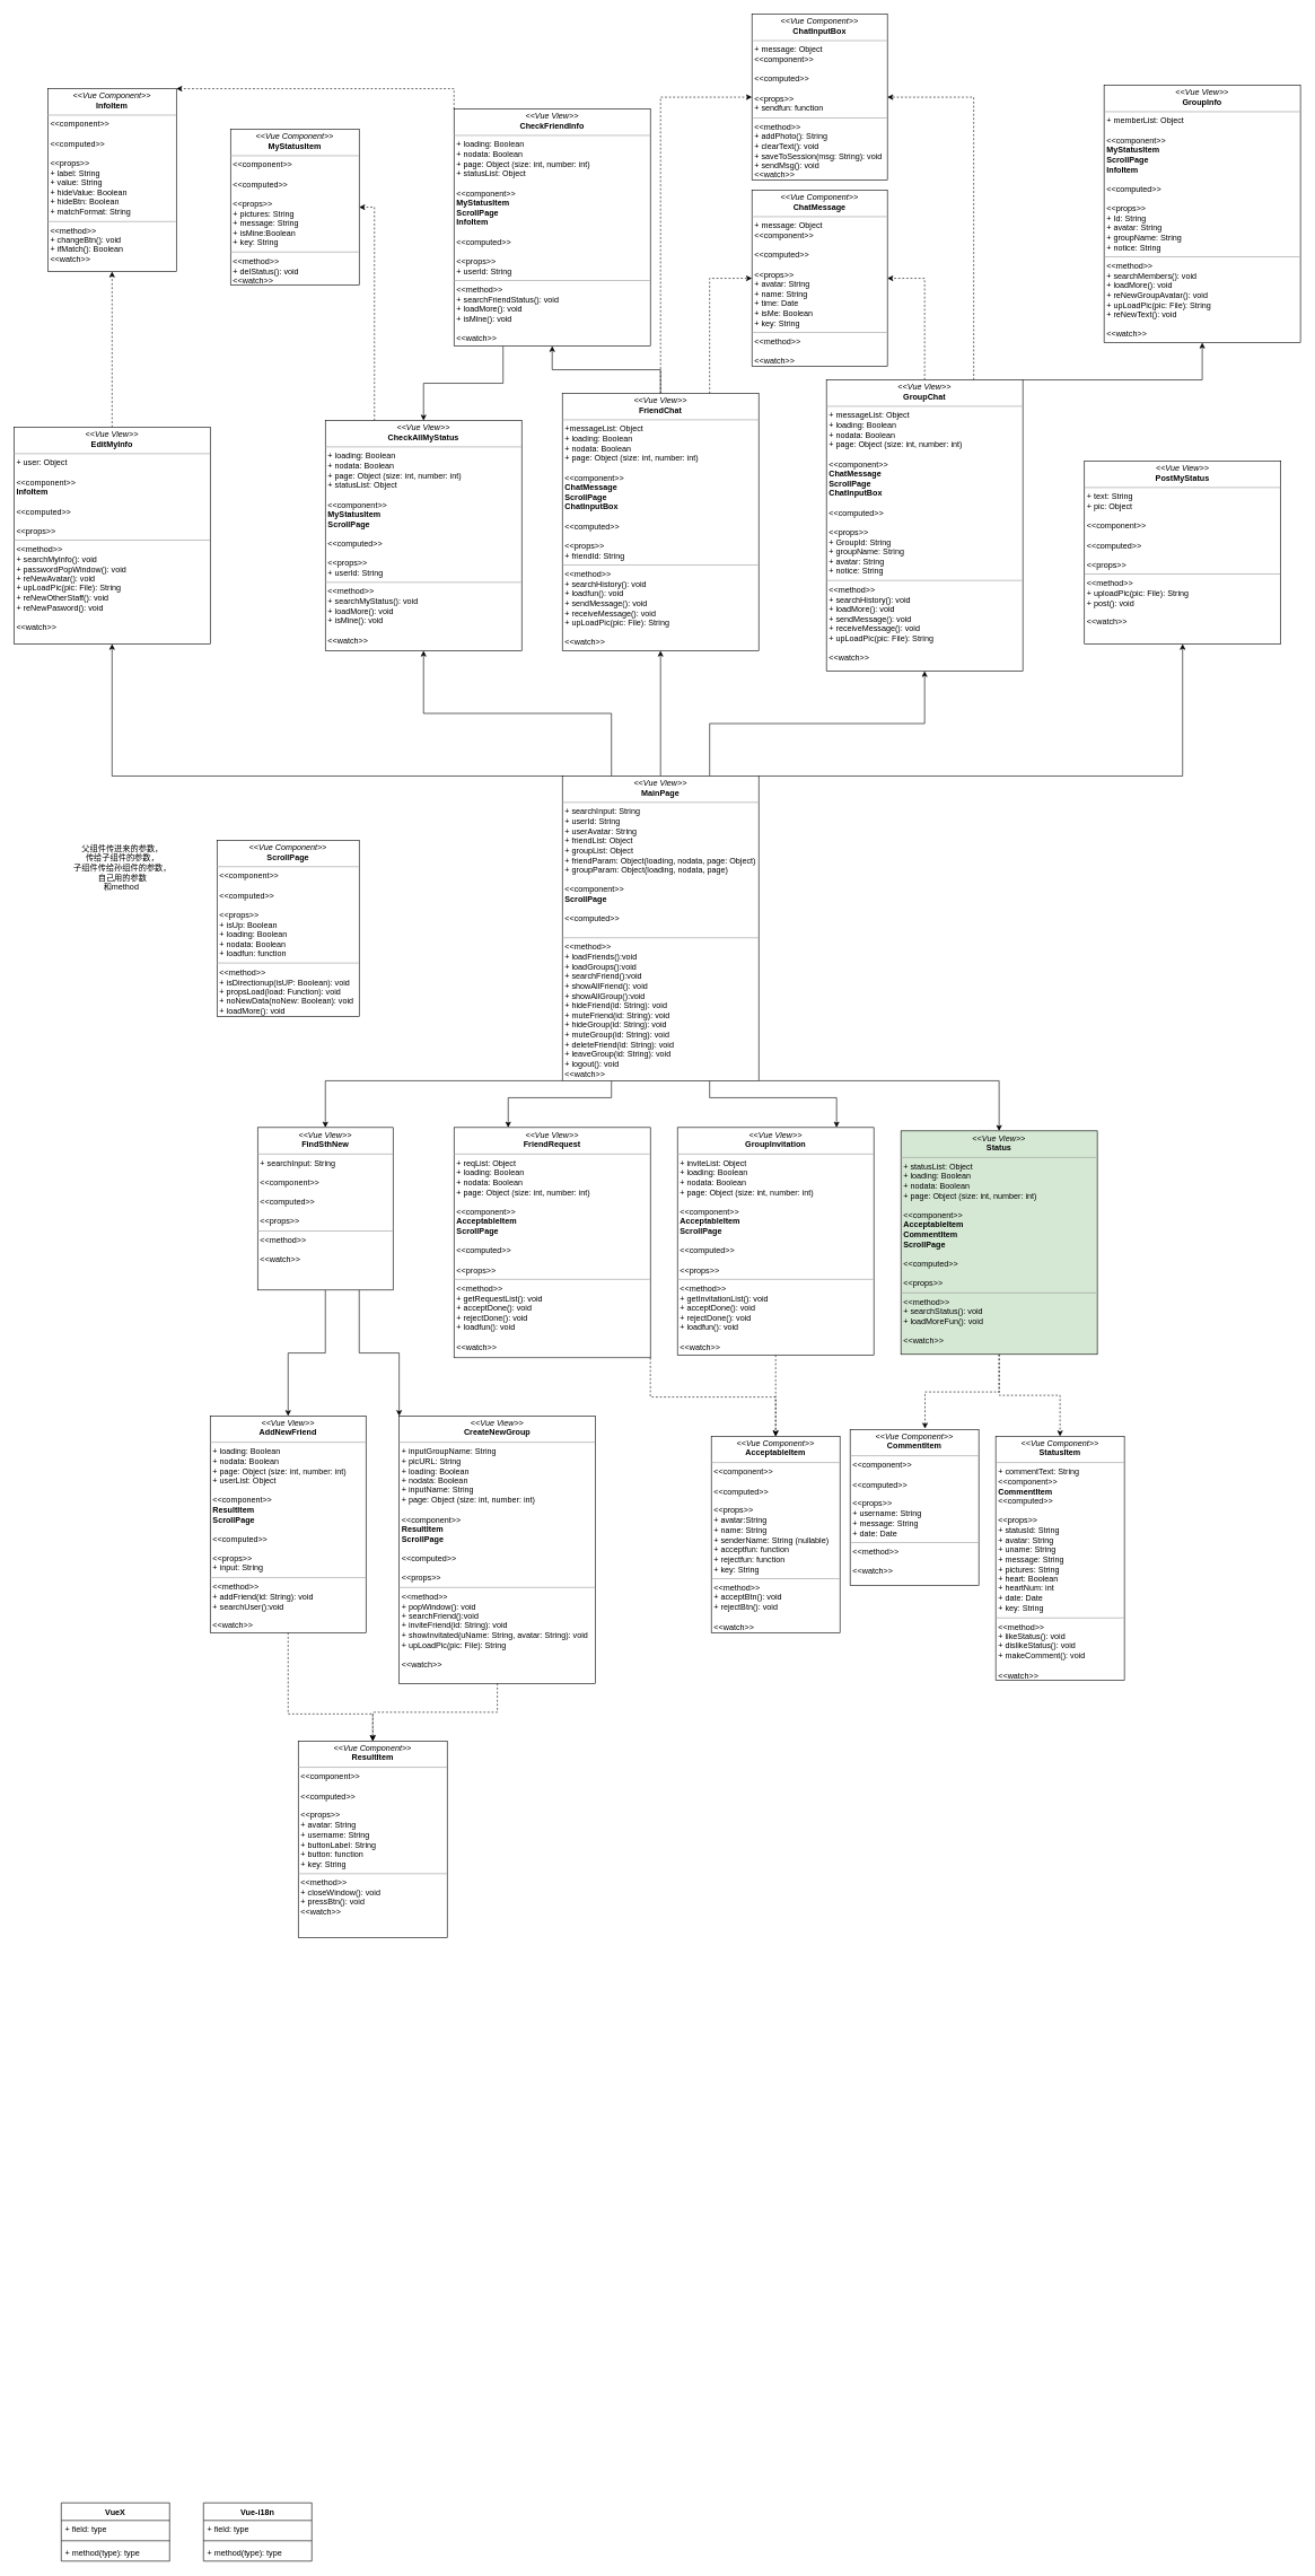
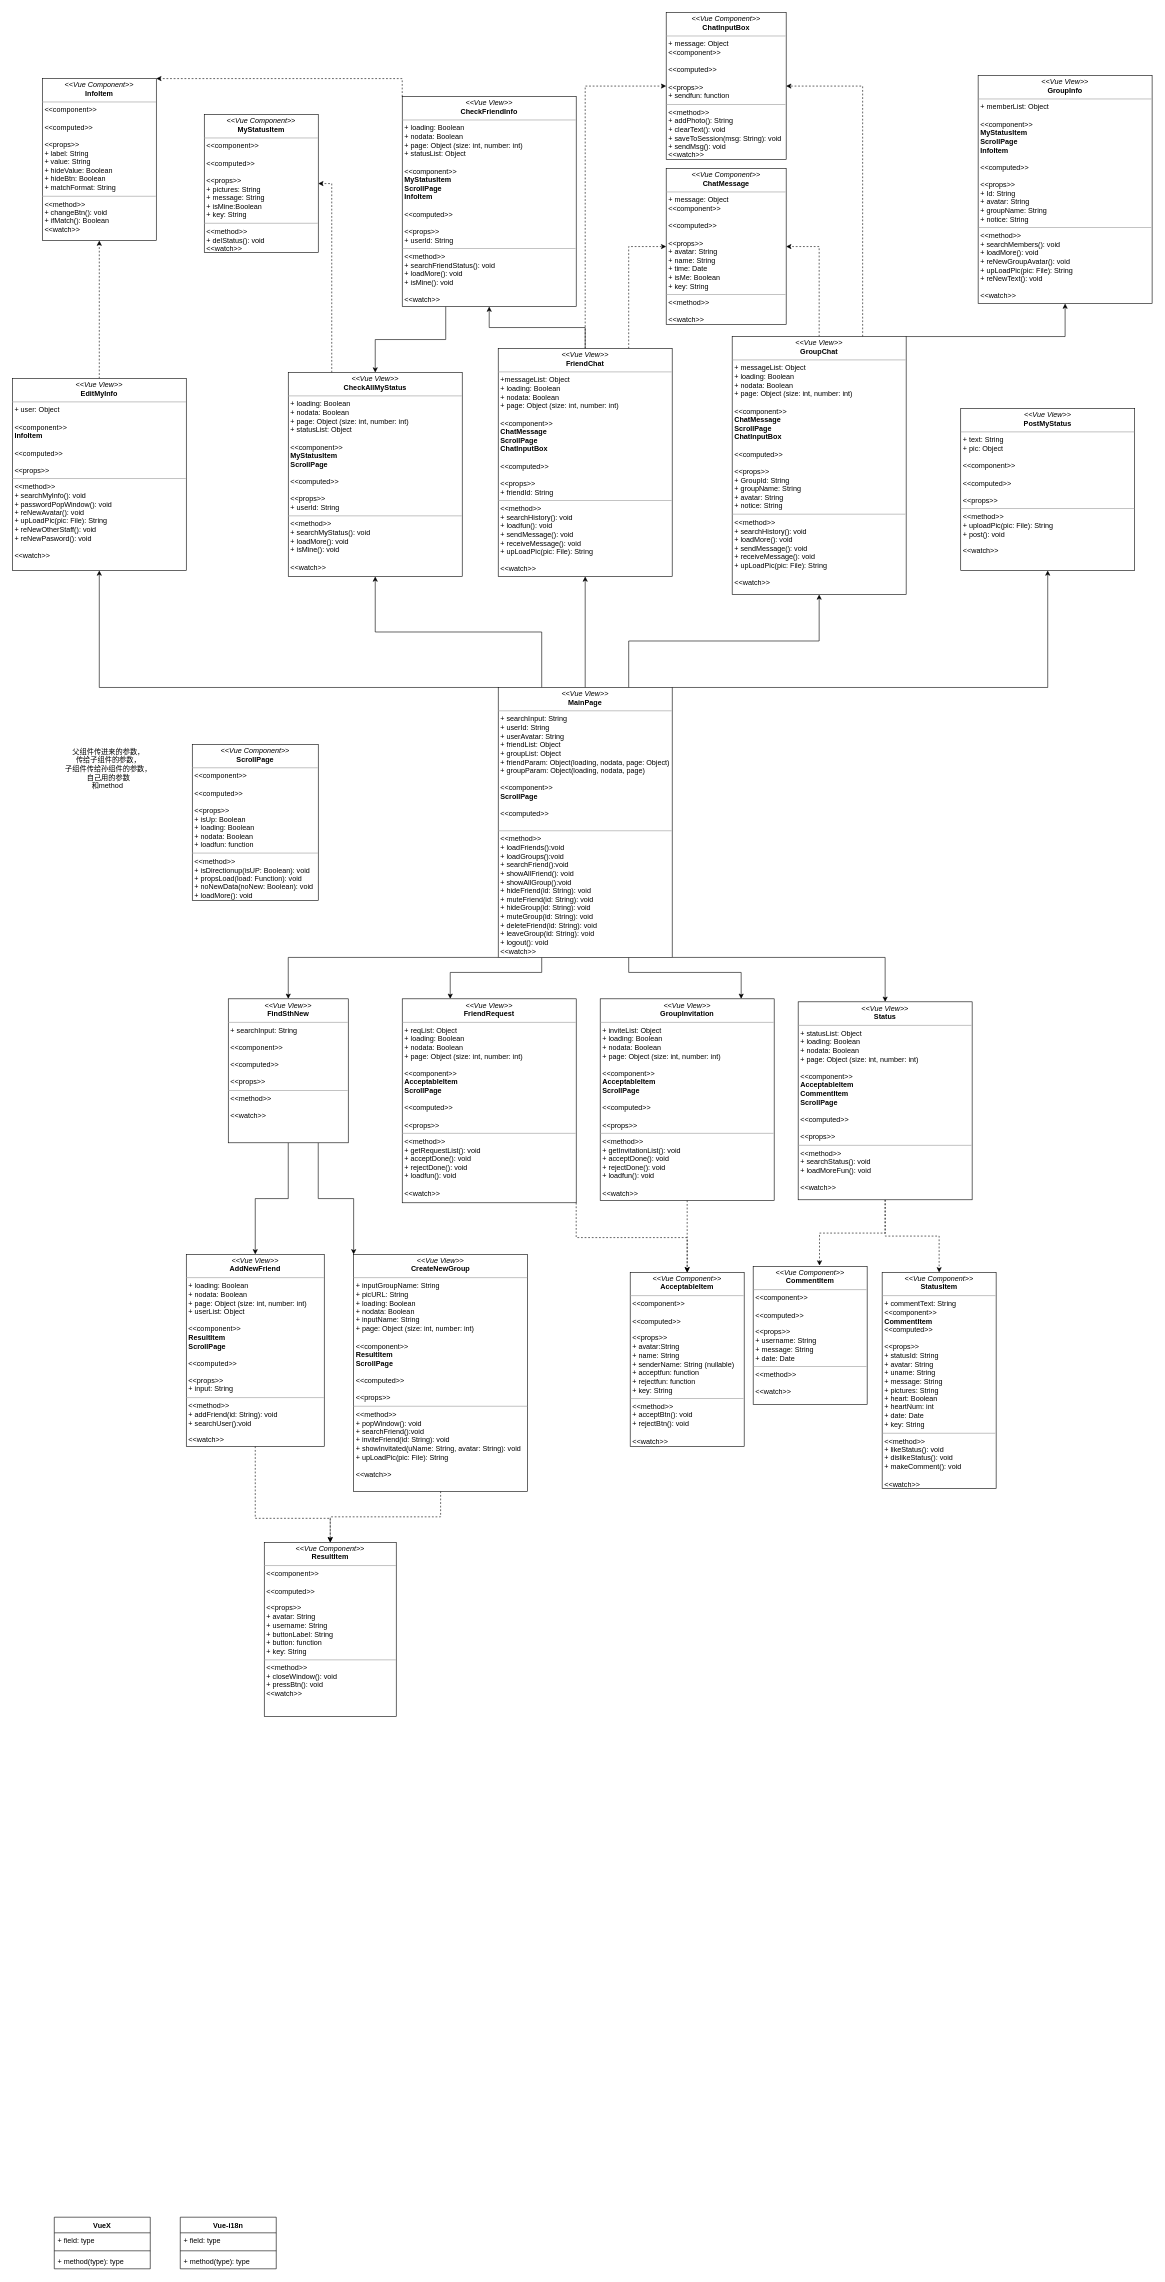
- <mxCell id="35" value="&lt;p style=&quot;margin:0px;margin-top:4px;text-align:center;&quot;&gt;&lt;i&gt;&amp;lt;&amp;lt;Vue View&amp;gt;&amp;gt;&lt;/i&gt;&lt;br&gt;&lt;span style=&quot;font-weight: 700;&quot;&gt;Status&lt;/span&gt;&lt;br&gt;&lt;/p&gt;&lt;hr size=&quot;1&quot;&gt;&lt;p style=&quot;margin: 0px 0px 0px 4px;&quot;&gt;&lt;span style=&quot;background-color: initial;&quot;&gt;+ statusList: Object&lt;/span&gt;&lt;/p&gt;&lt;p style=&quot;margin: 0px 0px 0px 4px;&quot;&gt;+ loading: Boolean&lt;/p&gt;&lt;p style=&quot;margin: 0px 0px 0px 4px;&quot;&gt;+ nodata: Boolean&lt;/p&gt;&lt;p style=&quot;margin: 0px 0px 0px 4px;&quot;&gt;+ page: Object (size: int, number: int)&lt;span style=&quot;background-color: initial;&quot;&gt;&lt;br&gt;&lt;/span&gt;&lt;/p&gt;&lt;p style=&quot;margin: 0px 0px 0px 4px;&quot;&gt;&lt;span style=&quot;background-color: initial;&quot;&gt;&lt;br&gt;&lt;/span&gt;&lt;/p&gt;&lt;p style=&quot;margin: 0px 0px 0px 4px;&quot;&gt;&lt;span style=&quot;background-color: initial;&quot;&gt;&amp;lt;&amp;lt;component&amp;gt;&amp;gt;&lt;/span&gt;&lt;br&gt;&lt;/p&gt;&lt;p style=&quot;margin: 0px 0px 0px 4px;&quot;&gt;&lt;span style=&quot;background-color: initial;&quot;&gt;&lt;b&gt;AcceptableItem&lt;/b&gt;&lt;/span&gt;&lt;/p&gt;&lt;p style=&quot;margin: 0px 0px 0px 4px;&quot;&gt;&lt;b&gt;CommentItem&lt;/b&gt;&lt;/p&gt;&lt;p style=&quot;margin: 0px 0px 0px 4px;&quot;&gt;&lt;span style=&quot;background-color: initial;&quot;&gt;&lt;b&gt;ScrollPage&lt;/b&gt;&lt;/span&gt;&lt;/p&gt;&lt;p style=&quot;margin: 0px 0px 0px 4px;&quot;&gt;&lt;br&gt;&lt;/p&gt;&lt;p style=&quot;margin: 0px 0px 0px 4px;&quot;&gt;&amp;lt;&amp;lt;computed&amp;gt;&amp;gt;&lt;/p&gt;&lt;p style=&quot;margin: 0px 0px 0px 4px;&quot;&gt;&lt;br&gt;&lt;/p&gt;&lt;p style=&quot;margin: 0px 0px 0px 4px;&quot;&gt;&amp;lt;&amp;lt;props&amp;gt;&amp;gt;&lt;/p&gt;&lt;hr size=&quot;1&quot;&gt;&lt;p style=&quot;margin: 0px 0px 0px 4px;&quot;&gt;&lt;span style=&quot;background-color: initial;&quot;&gt;&amp;lt;&amp;lt;method&amp;gt;&amp;gt;&lt;/span&gt;&lt;/p&gt;&lt;p style=&quot;margin: 0px 0px 0px 4px;&quot;&gt;+ searchStatus(): void&amp;nbsp;&lt;/p&gt;&lt;p style=&quot;margin: 0px 0px 0px 4px;&quot;&gt;+ loadMoreFun(): void&amp;nbsp;&lt;/p&gt;&lt;p style=&quot;margin: 0px 0px 0px 4px;&quot;&gt;&lt;br&gt;&lt;/p&gt;&lt;p style=&quot;margin: 0px 0px 0px 4px;&quot;&gt;&amp;lt;&amp;lt;watch&amp;gt;&amp;gt;&lt;/p&gt;" style="verticalAlign=top;align=left;overflow=fill;fontSize=12;fontFamily=Helvetica;html=1;fillColor=#d5e8d4;" vertex="1" parent="1"><mxGeometry x="1330" y="1669" width="290" height="330" as="geometry" /></mxCell>
+ <mxCell id="35" value="&lt;p style=&quot;margin:0px;margin-top:4px;text-align:center;&quot;&gt;&lt;i&gt;&amp;lt;&amp;lt;Vue View&amp;gt;&amp;gt;&lt;/i&gt;&lt;br&gt;&lt;span style=&quot;font-weight: 700;&quot;&gt;Status&lt;/span&gt;&lt;br&gt;&lt;/p&gt;&lt;hr size=&quot;1&quot;&gt;&lt;p style=&quot;margin: 0px 0px 0px 4px;&quot;&gt;&lt;span style=&quot;background-color: initial;&quot;&gt;+ statusList: Object&lt;/span&gt;&lt;/p&gt;&lt;p style=&quot;margin: 0px 0px 0px 4px;&quot;&gt;+ loading: Boolean&lt;/p&gt;&lt;p style=&quot;margin: 0px 0px 0px 4px;&quot;&gt;+ nodata: Boolean&lt;/p&gt;&lt;p style=&quot;margin: 0px 0px 0px 4px;&quot;&gt;+ page: Object (size: int, number: int)&lt;span style=&quot;background-color: initial;&quot;&gt;&lt;br&gt;&lt;/span&gt;&lt;/p&gt;&lt;p style=&quot;margin: 0px 0px 0px 4px;&quot;&gt;&lt;span style=&quot;background-color: initial;&quot;&gt;&lt;br&gt;&lt;/span&gt;&lt;/p&gt;&lt;p style=&quot;margin: 0px 0px 0px 4px;&quot;&gt;&lt;span style=&quot;background-color: initial;&quot;&gt;&amp;lt;&amp;lt;component&amp;gt;&amp;gt;&lt;/span&gt;&lt;br&gt;&lt;/p&gt;&lt;p style=&quot;margin: 0px 0px 0px 4px;&quot;&gt;&lt;span style=&quot;background-color: initial;&quot;&gt;&lt;b&gt;AcceptableItem&lt;/b&gt;&lt;/span&gt;&lt;/p&gt;&lt;p style=&quot;margin: 0px 0px 0px 4px;&quot;&gt;&lt;b&gt;CommentItem&lt;/b&gt;&lt;/p&gt;&lt;p style=&quot;margin: 0px 0px 0px 4px;&quot;&gt;&lt;span style=&quot;background-color: initial;&quot;&gt;&lt;b&gt;ScrollPage&lt;/b&gt;&lt;/span&gt;&lt;/p&gt;&lt;p style=&quot;margin: 0px 0px 0px 4px;&quot;&gt;&lt;br&gt;&lt;/p&gt;&lt;p style=&quot;margin: 0px 0px 0px 4px;&quot;&gt;&amp;lt;&amp;lt;computed&amp;gt;&amp;gt;&lt;/p&gt;&lt;p style=&quot;margin: 0px 0px 0px 4px;&quot;&gt;&lt;br&gt;&lt;/p&gt;&lt;p style=&quot;margin: 0px 0px 0px 4px;&quot;&gt;&amp;lt;&amp;lt;props&amp;gt;&amp;gt;&lt;/p&gt;&lt;hr size=&quot;1&quot;&gt;&lt;p style=&quot;margin: 0px 0px 0px 4px;&quot;&gt;&lt;span style=&quot;background-color: initial;&quot;&gt;&amp;lt;&amp;lt;method&amp;gt;&amp;gt;&lt;/span&gt;&lt;/p&gt;&lt;p style=&quot;margin: 0px 0px 0px 4px;&quot;&gt;+ searchStatus(): void&amp;nbsp;&lt;/p&gt;&lt;p style=&quot;margin: 0px 0px 0px 4px;&quot;&gt;+ loadMoreFun(): void&amp;nbsp;&lt;/p&gt;&lt;p style=&quot;margin: 0px 0px 0px 4px;&quot;&gt;&lt;br&gt;&lt;/p&gt;&lt;p style=&quot;margin: 0px 0px 0px 4px;&quot;&gt;&amp;lt;&amp;lt;watch&amp;gt;&amp;gt;&lt;/p&gt;" style="verticalAlign=top;align=left;overflow=fill;fontSize=12;fontFamily=Helvetica;html=1;" vertex="1" parent="1"><mxGeometry x="1330" y="1669" width="290" height="330" as="geometry" /></mxCell>
